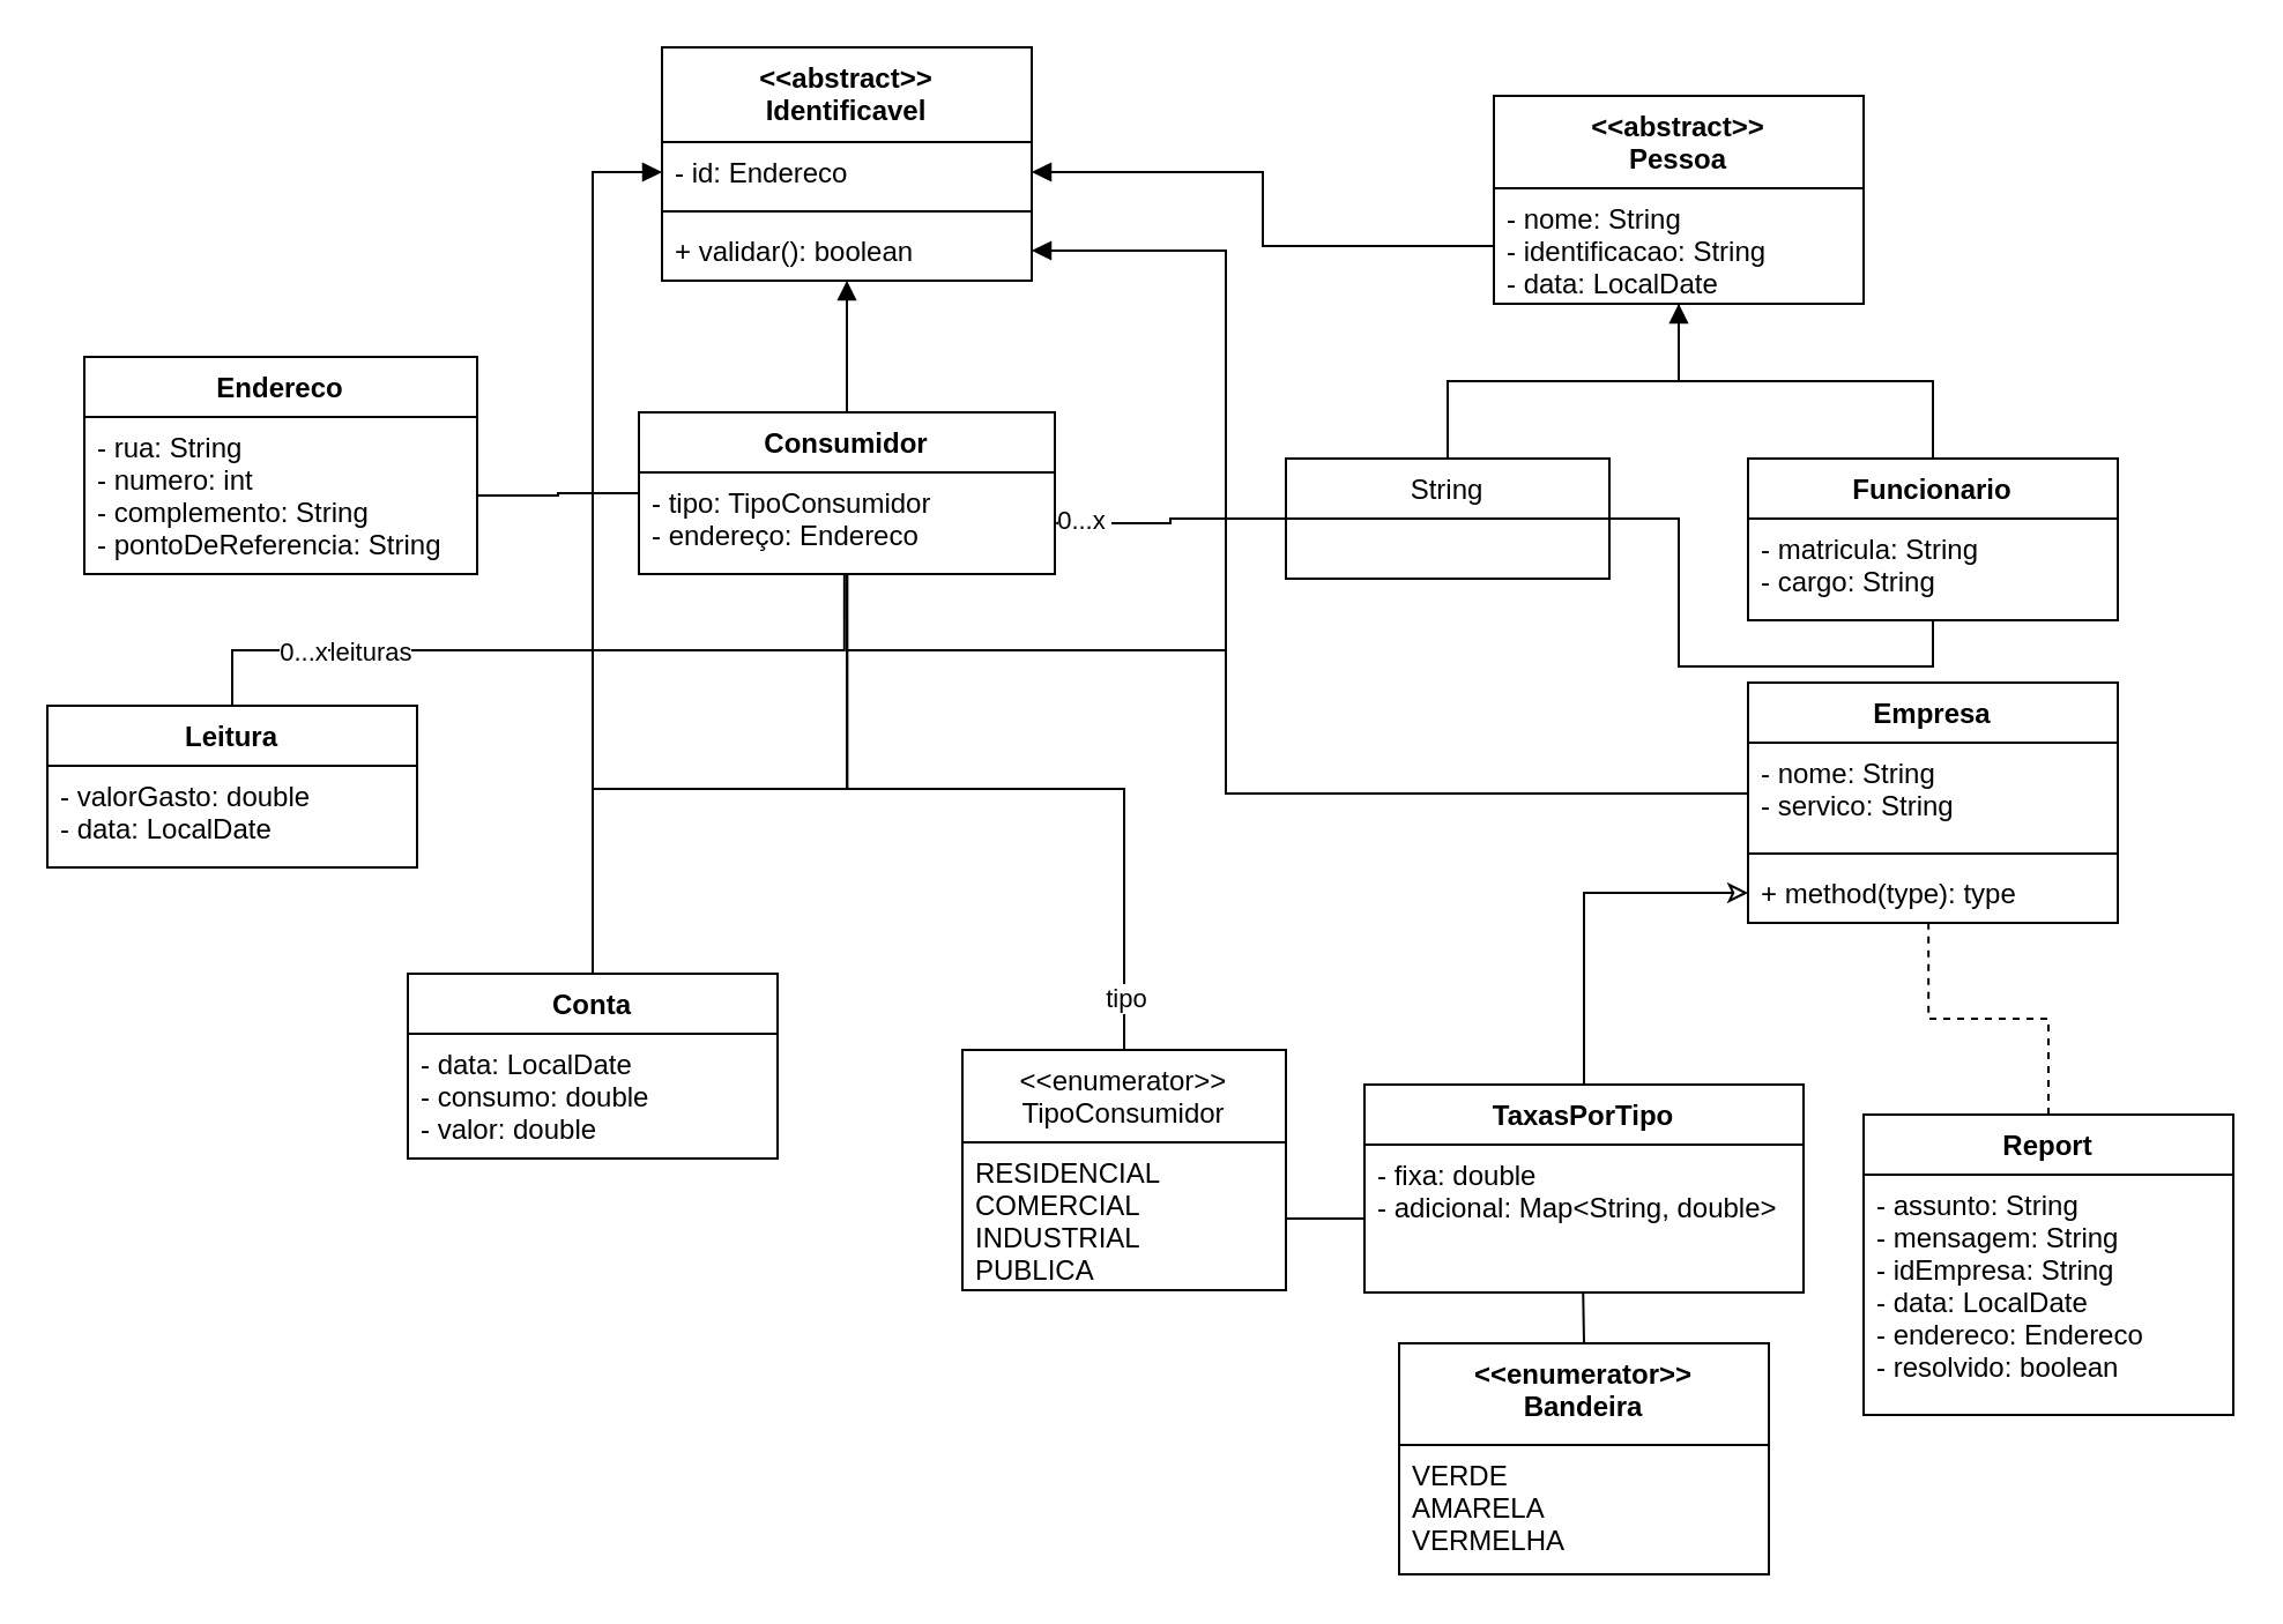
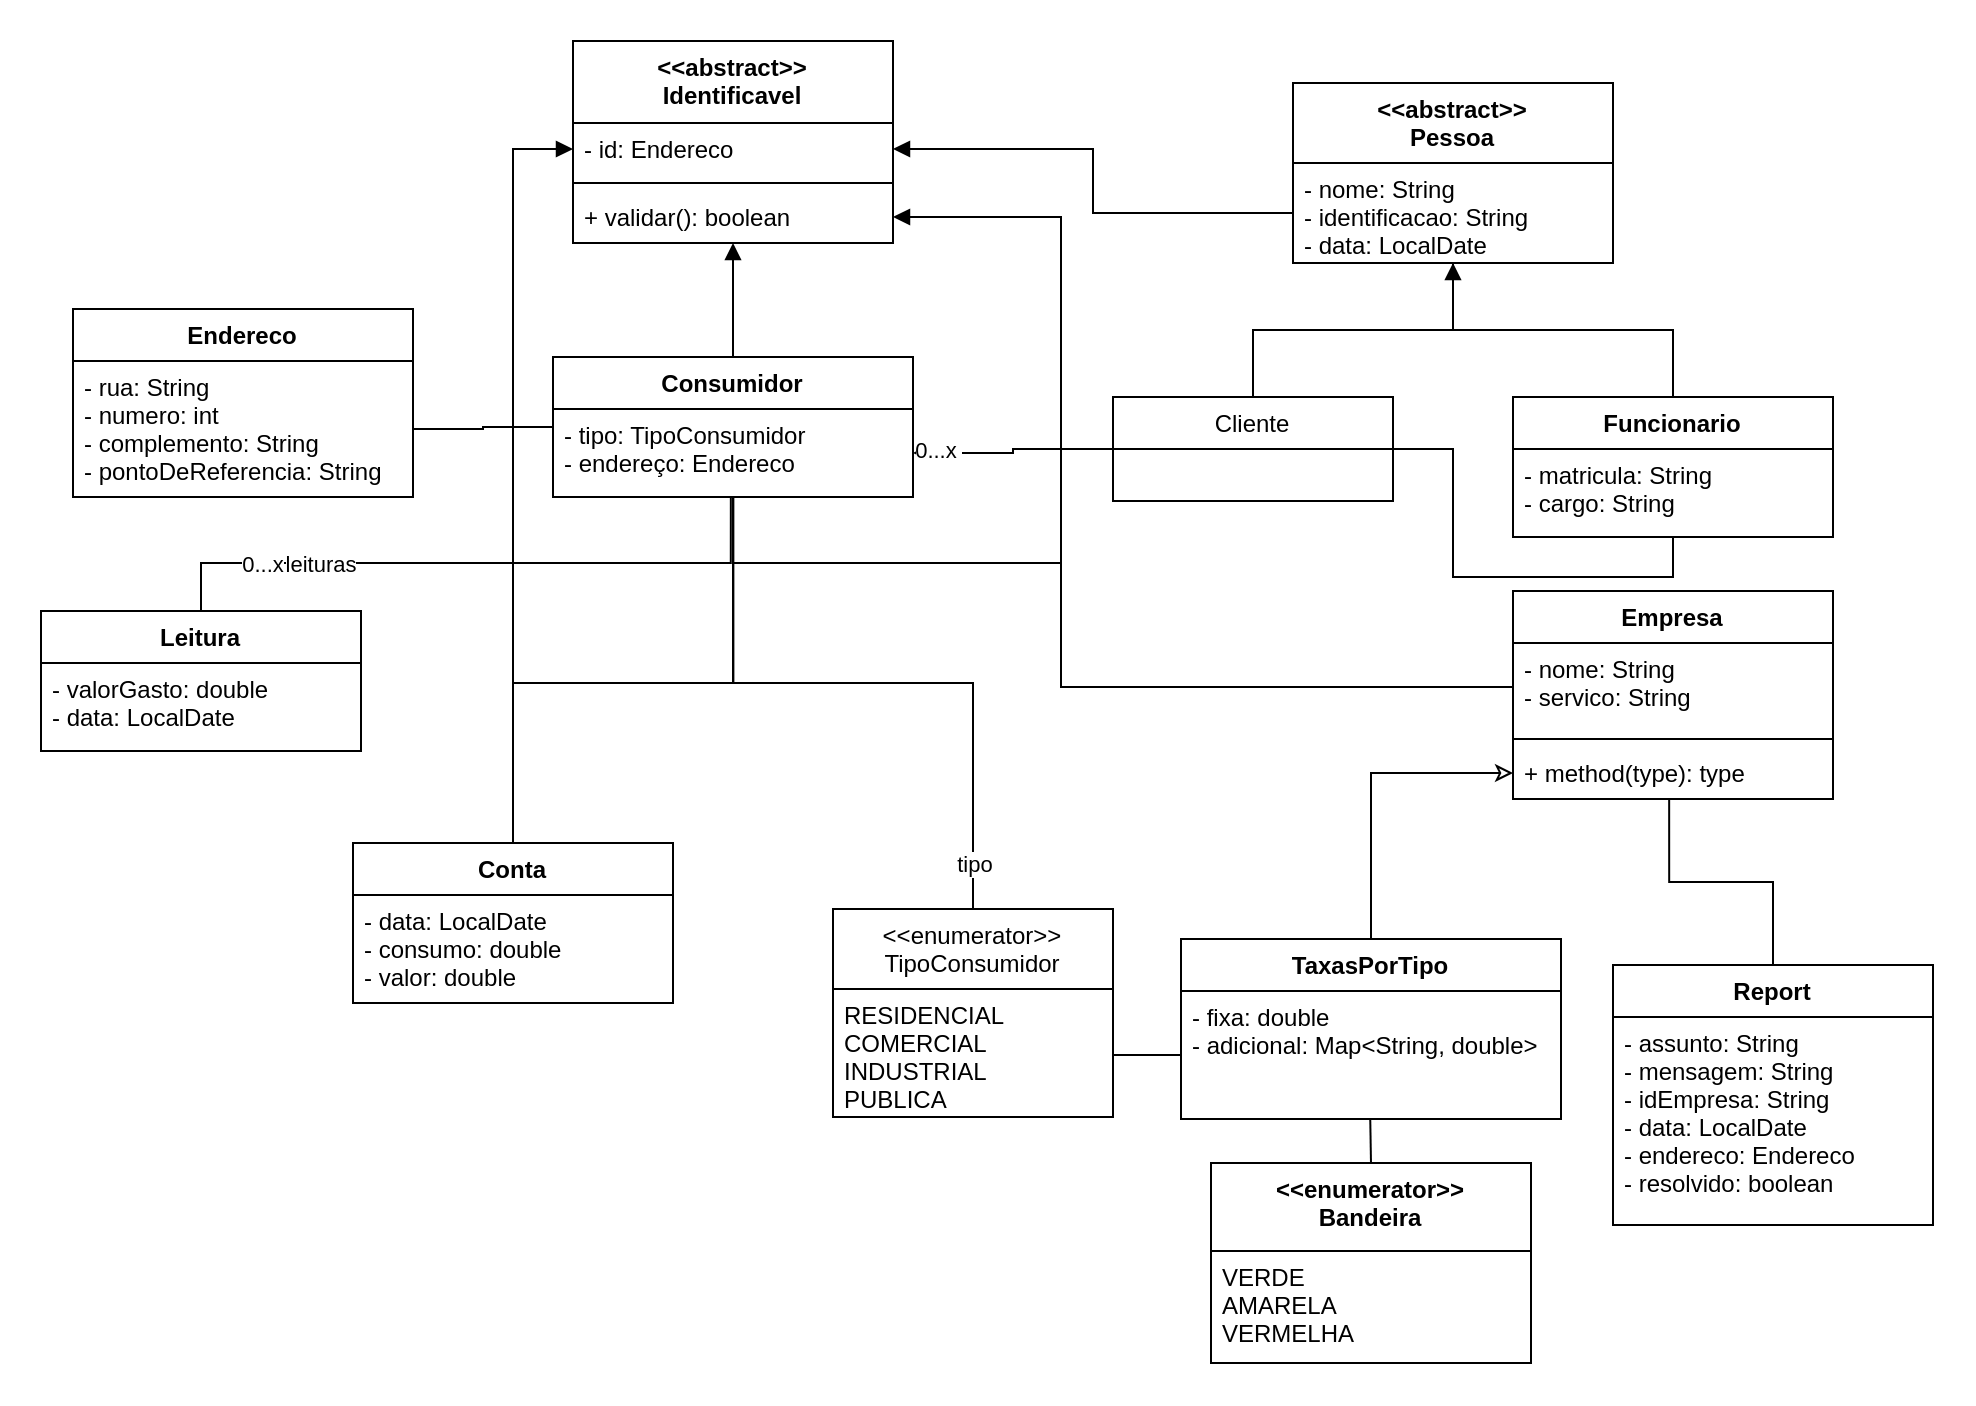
- <mxCell id="24" value="String" style="swimlane;fontStyle=0;childLayout=stackLayout;horizontal=1;startSize=26;fillColor=none;horizontalStack=0;resizeParent=1;resizeParentMax=0;resizeLast=0;collapsible=1;marginBottom=0;" parent="1" vertex="1"><mxGeometry x="556" y="198" width="140" height="52" as="geometry" /></mxCell>
+ <mxCell id="24" value="Cliente" style="swimlane;fontStyle=0;childLayout=stackLayout;horizontal=1;startSize=26;fillColor=none;horizontalStack=0;resizeParent=1;resizeParentMax=0;resizeLast=0;collapsible=1;marginBottom=0;" parent="1" vertex="1"><mxGeometry x="556" y="198" width="140" height="52" as="geometry" /></mxCell>
- <mxCell id="41" style="edgeStyle=orthogonalEdgeStyle;rounded=0;orthogonalLoop=1;jettySize=auto;html=1;entryX=0.488;entryY=1.011;entryDx=0;entryDy=0;entryPerimeter=0;endArrow=none;endFill=0;dashed=1;" edge="1" parent="1" source="42" target="37"><mxGeometry relative="1" as="geometry"><mxPoint x="860" y="421" as="targetPoint" /></mxGeometry></mxCell>
+ <mxCell id="41" style="edgeStyle=orthogonalEdgeStyle;rounded=0;orthogonalLoop=1;jettySize=auto;html=1;entryX=0.488;entryY=1.011;entryDx=0;entryDy=0;entryPerimeter=0;endArrow=none;endFill=0;" edge="1" parent="1" source="42" target="37"><mxGeometry relative="1" as="geometry"><mxPoint x="860" y="421" as="targetPoint" /></mxGeometry></mxCell>
